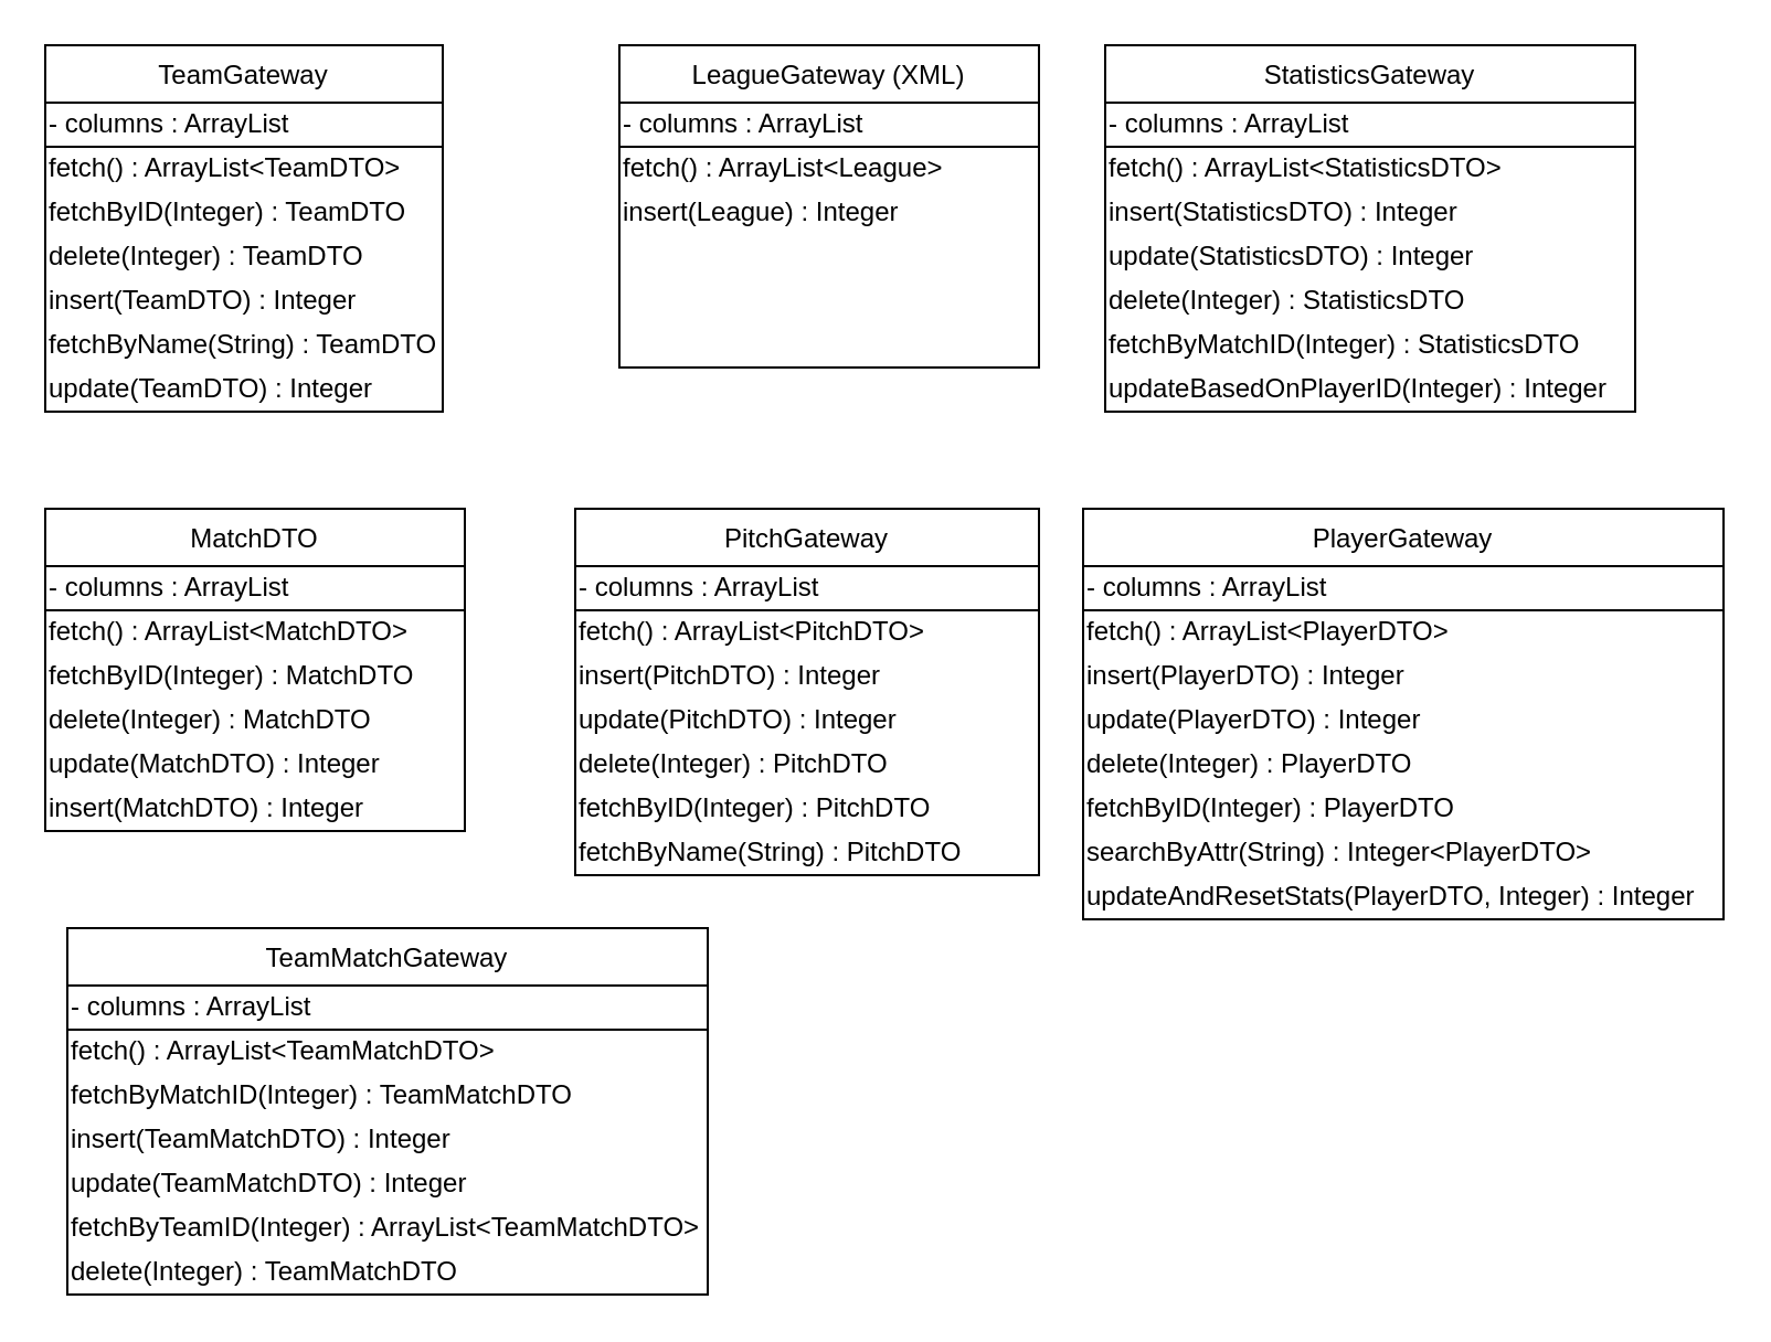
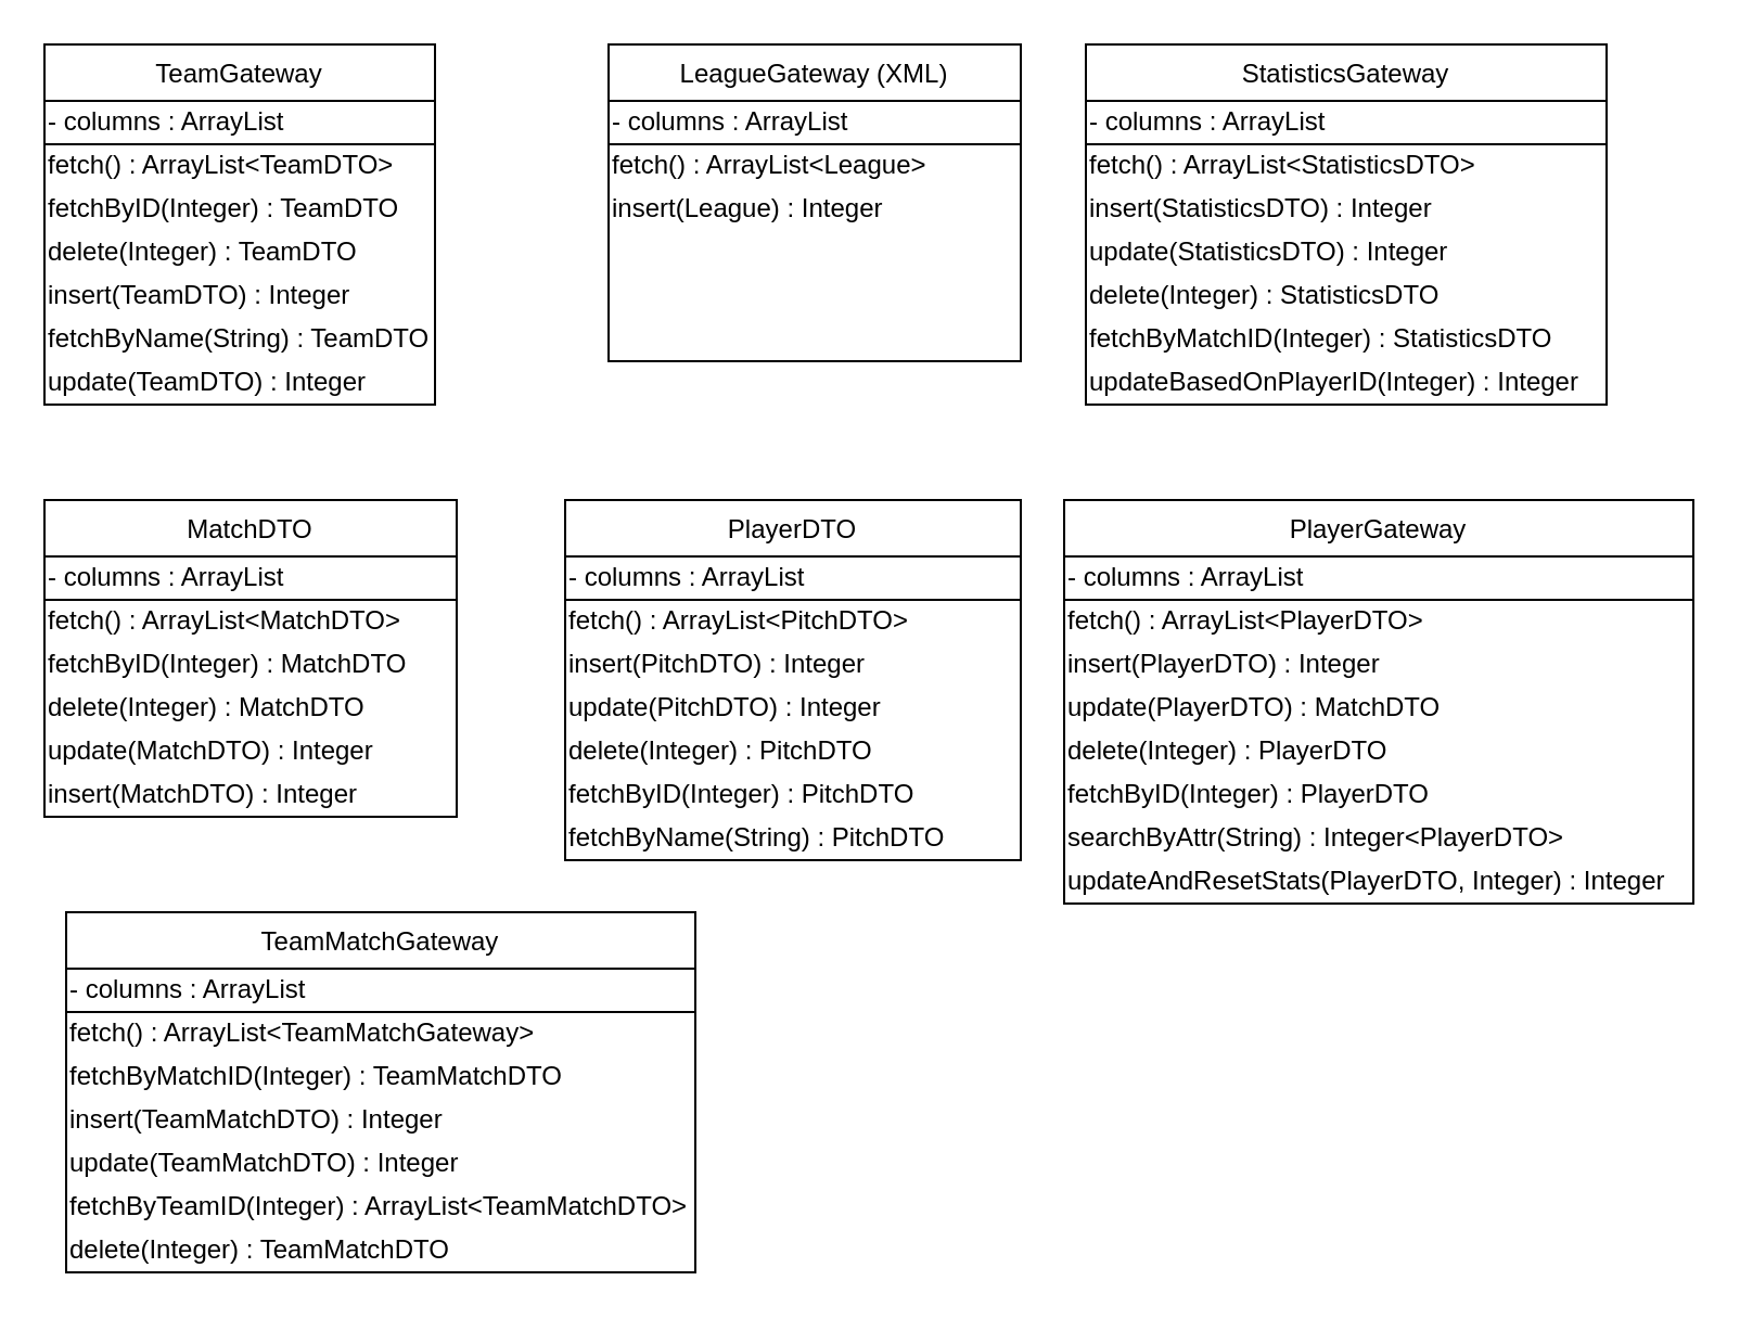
- <mxCell id="34" value="PitchGateway" style="swimlane;fontStyle=0;align=center;verticalAlign=top;childLayout=stackLayout;horizontal=1;startSize=26;horizontalStack=0;resizeParent=1;resizeLast=0;collapsible=1;marginBottom=0;rounded=0;shadow=0;strokeWidth=1;" parent="1" vertex="1"><mxGeometry x="260" y="230" width="210" height="166" as="geometry"><mxRectangle x="230" y="140" width="160" height="26" as="alternateBounds" /></mxGeometry></mxCell>
+ <mxCell id="34" value="PlayerDTO" style="swimlane;fontStyle=0;align=center;verticalAlign=top;childLayout=stackLayout;horizontal=1;startSize=26;horizontalStack=0;resizeParent=1;resizeLast=0;collapsible=1;marginBottom=0;rounded=0;shadow=0;strokeWidth=1;" parent="1" vertex="1"><mxGeometry x="260" y="230" width="210" height="166" as="geometry"><mxRectangle x="230" y="140" width="160" height="26" as="alternateBounds" /></mxGeometry></mxCell>
- <mxCell id="6" value="update(PlayerDTO) : Integer" style="text;html=1;align=left;verticalAlign=middle;whiteSpace=wrap;rounded=0;" vertex="1" parent="2"><mxGeometry y="86" width="290" height="20" as="geometry" /></mxCell>
+ <mxCell id="6" value="update(PlayerDTO) : MatchDTO" style="text;html=1;align=left;verticalAlign=middle;whiteSpace=wrap;rounded=0;" vertex="1" parent="2"><mxGeometry y="86" width="290" height="20" as="geometry" /></mxCell>
- <mxCell id="48" value="fetch() : ArrayList&amp;lt;TeamMatchDTO&amp;gt;" style="text;html=1;align=left;verticalAlign=middle;whiteSpace=wrap;rounded=0;" vertex="1" parent="46"><mxGeometry y="46" width="290" height="20" as="geometry" /></mxCell>
+ <mxCell id="48" value="fetch() : ArrayList&amp;lt;TeamMatchGateway&amp;gt;" style="text;html=1;align=left;verticalAlign=middle;whiteSpace=wrap;rounded=0;" vertex="1" parent="46"><mxGeometry y="46" width="290" height="20" as="geometry" /></mxCell>
